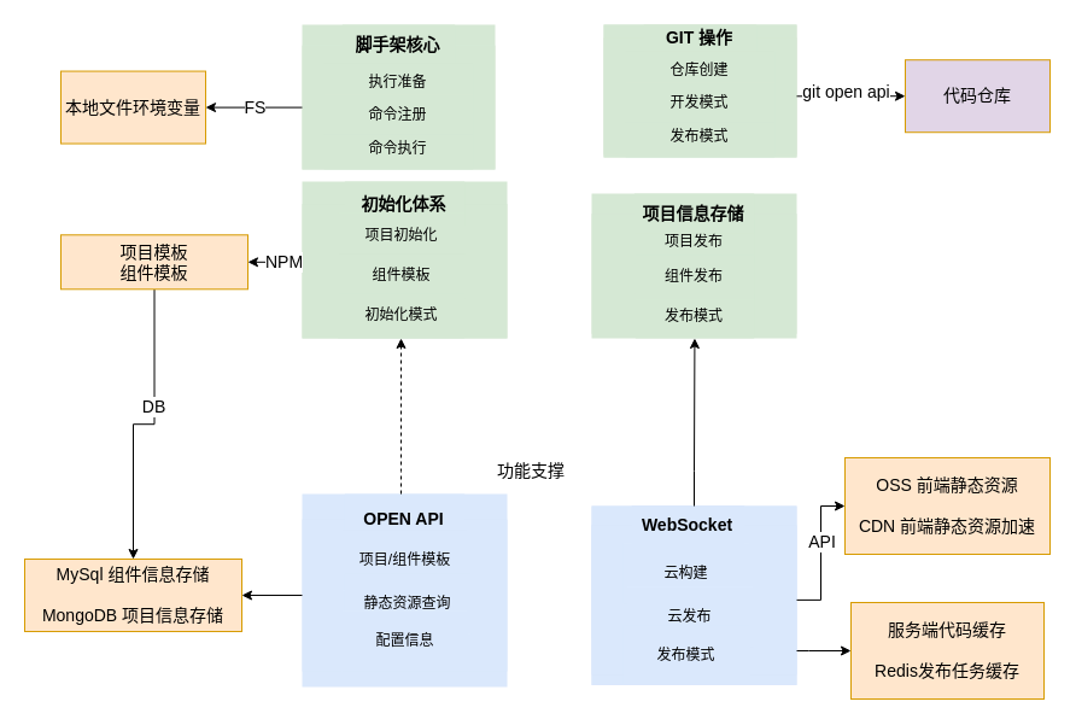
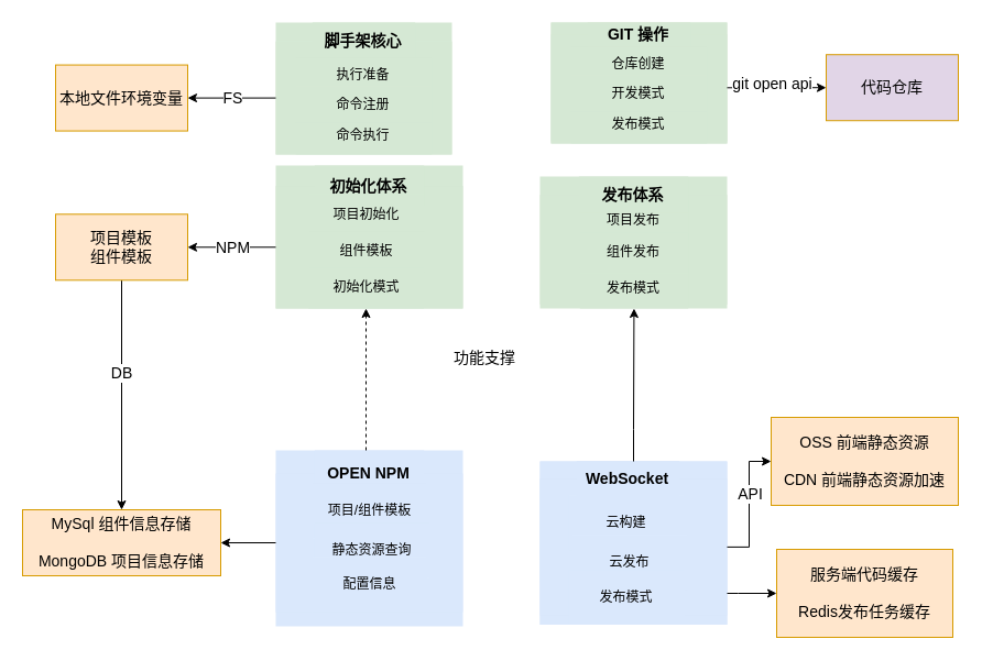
- <mxCell id="14" value="项目信息存储" style="text;html=1;fillColor=#d5e8d4;align=center;verticalAlign=middle;whiteSpace=wrap;rounded=0;labelBackgroundColor=none;fontStyle=1;fontSize=14;" vertex="1" parent="9"><mxGeometry x="35.417" width="99.167" height="33.235" as="geometry" /></mxCell>
+ <mxCell id="14" value="发布体系" style="text;html=1;fillColor=#d5e8d4;align=center;verticalAlign=middle;whiteSpace=wrap;rounded=0;labelBackgroundColor=none;fontStyle=1;fontSize=14;" vertex="1" parent="9"><mxGeometry x="35.417" width="99.167" height="33.235" as="geometry" /></mxCell>
- <mxCell id="52" value="项目模板&lt;br&gt;组件模板" style="rounded=0;whiteSpace=wrap;html=1;labelBackgroundColor=none;fontSize=14;fillColor=#ffe6cc;strokeColor=#d79b00;" vertex="1" parent="1"><mxGeometry x="50" y="194.29" width="155" height="45" as="geometry" /></mxCell>
+ <mxCell id="52" value="项目模板&lt;br&gt;组件模板" style="rounded=0;whiteSpace=wrap;html=1;labelBackgroundColor=none;fontSize=14;fillColor=#ffe6cc;strokeColor=#d79b00;" vertex="1" parent="1"><mxGeometry x="50" y="194.29" width="120" height="60" as="geometry" /></mxCell>
- <mxCell id="43" value="功能支撑" style="text;html=1;strokeColor=none;fillColor=none;align=center;verticalAlign=middle;whiteSpace=wrap;rounded=0;labelBackgroundColor=none;fontSize=14;" vertex="1" parent="2"><mxGeometry x="110" y="360" width="160" height="20" as="geometry" /></mxCell>
+ <mxCell id="43" value="功能支撑" style="text;html=1;strokeColor=none;fillColor=none;align=center;verticalAlign=middle;whiteSpace=wrap;rounded=0;labelBackgroundColor=none;fontSize=14;" vertex="1" parent="2"><mxGeometry x="110" y="295" width="160" height="20" as="geometry" /></mxCell>
- <mxCell id="23" value="OPEN API" style="text;html=1;fillColor=#dae8fc;align=center;verticalAlign=middle;whiteSpace=wrap;rounded=0;labelBackgroundColor=none;fontStyle=1;fontSize=14;" vertex="1" parent="21"><mxGeometry x="35.417" width="99.167" height="42.009" as="geometry" /></mxCell>
+ <mxCell id="23" value="OPEN NPM" style="text;html=1;fillColor=#dae8fc;align=center;verticalAlign=middle;whiteSpace=wrap;rounded=0;labelBackgroundColor=none;fontStyle=1;fontSize=14;" vertex="1" parent="21"><mxGeometry x="35.417" width="99.167" height="42.009" as="geometry" /></mxCell>
